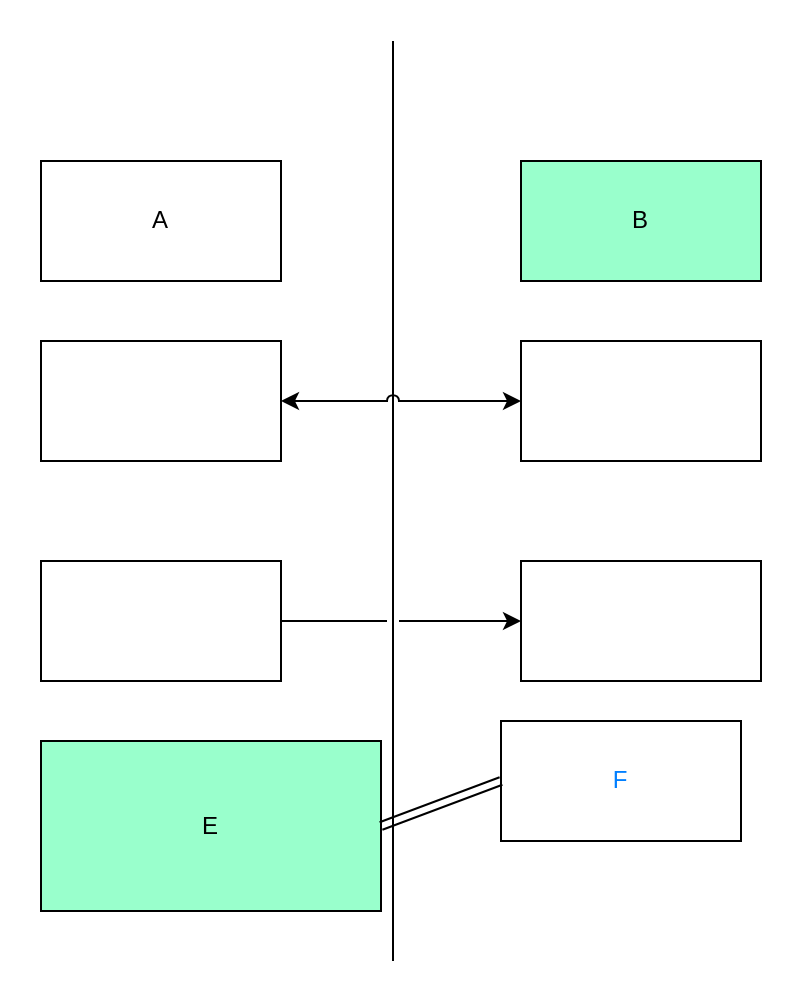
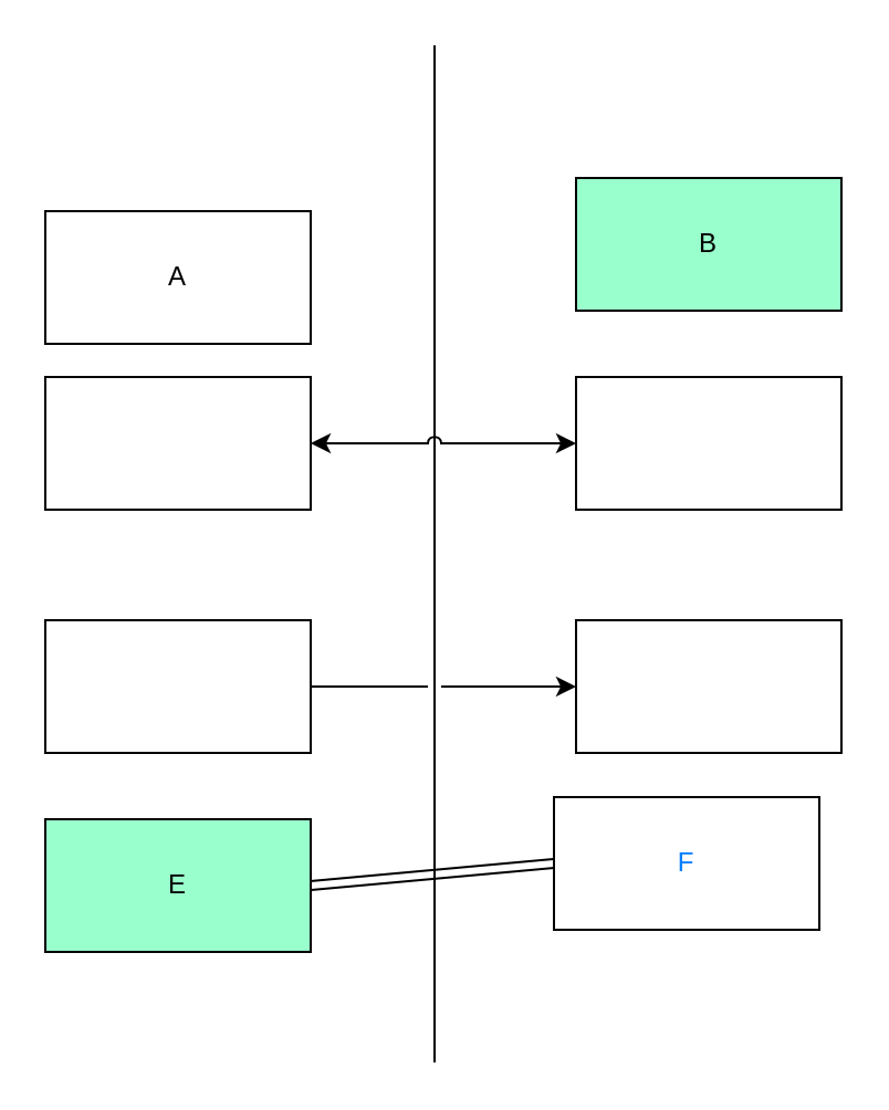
- <mxCell id="2" value="A" style="rounded=0;whiteSpace=wrap;html=1;" vertex="1" parent="1"><mxGeometry x="20" y="80" width="120" height="60" as="geometry" /></mxCell>
+ <mxCell id="2" value="A" style="rounded=0;whiteSpace=wrap;html=1;" vertex="1" parent="1"><mxGeometry x="20" y="95" width="120" height="60" as="geometry" /></mxCell>
- <mxCell id="8" value="E" style="rounded=0;whiteSpace=wrap;html=1;labelBackgroundColor=none;fillColor=#99FFCC;" vertex="1" parent="1"><mxGeometry x="20" y="370" width="170" height="85" as="geometry" /></mxCell>
+ <mxCell id="8" value="E" style="rounded=0;whiteSpace=wrap;html=1;labelBackgroundColor=none;fillColor=#99FFCC;" vertex="1" parent="1"><mxGeometry x="20" y="370" width="120" height="60" as="geometry" /></mxCell>
